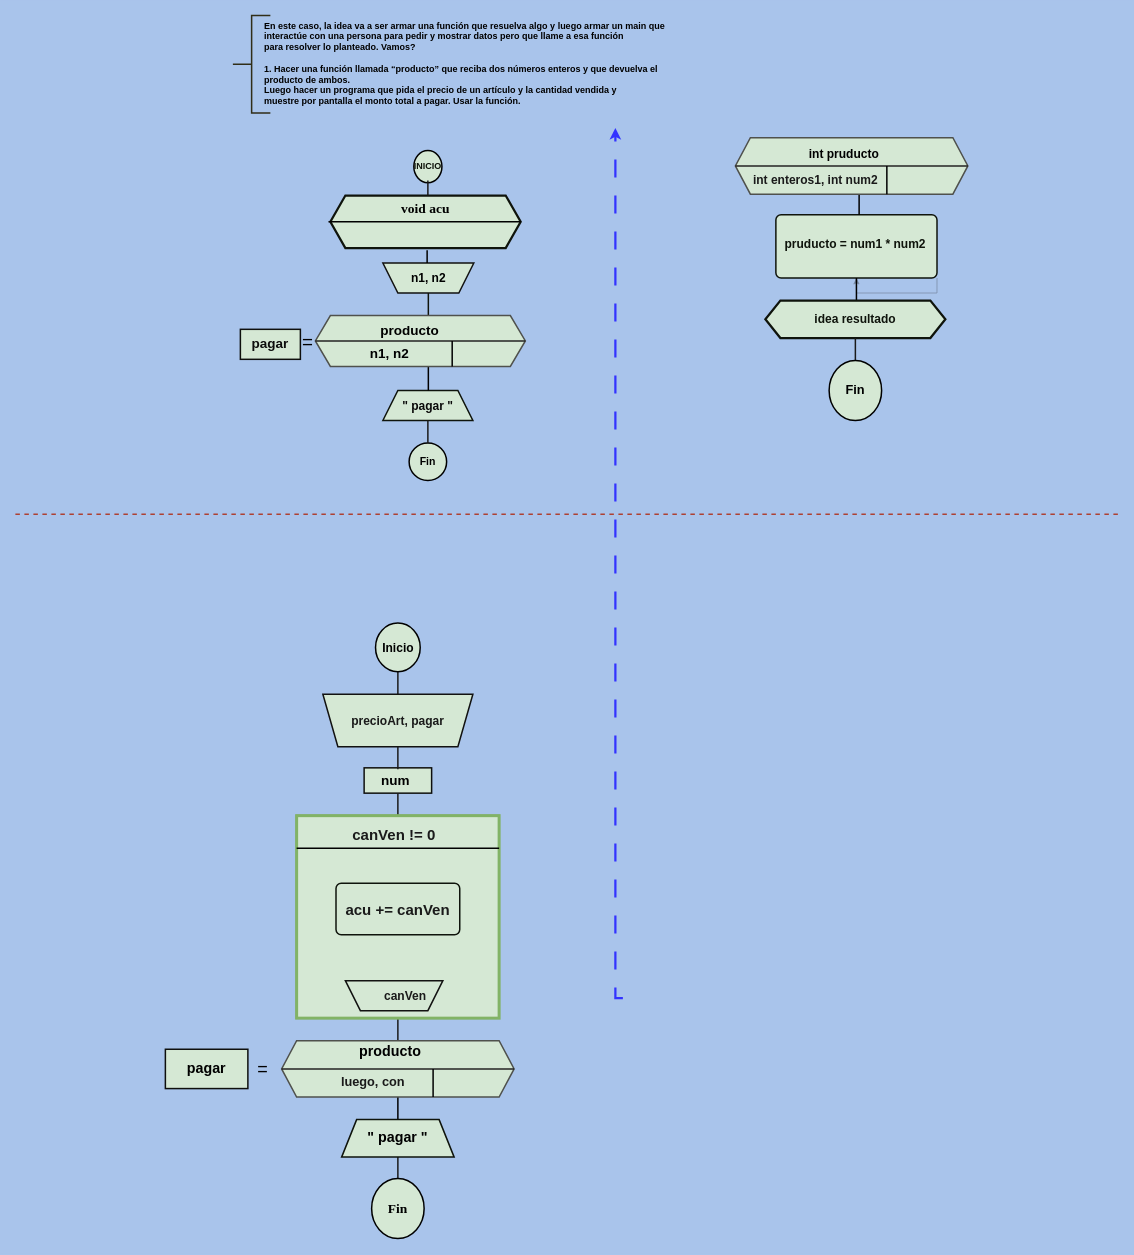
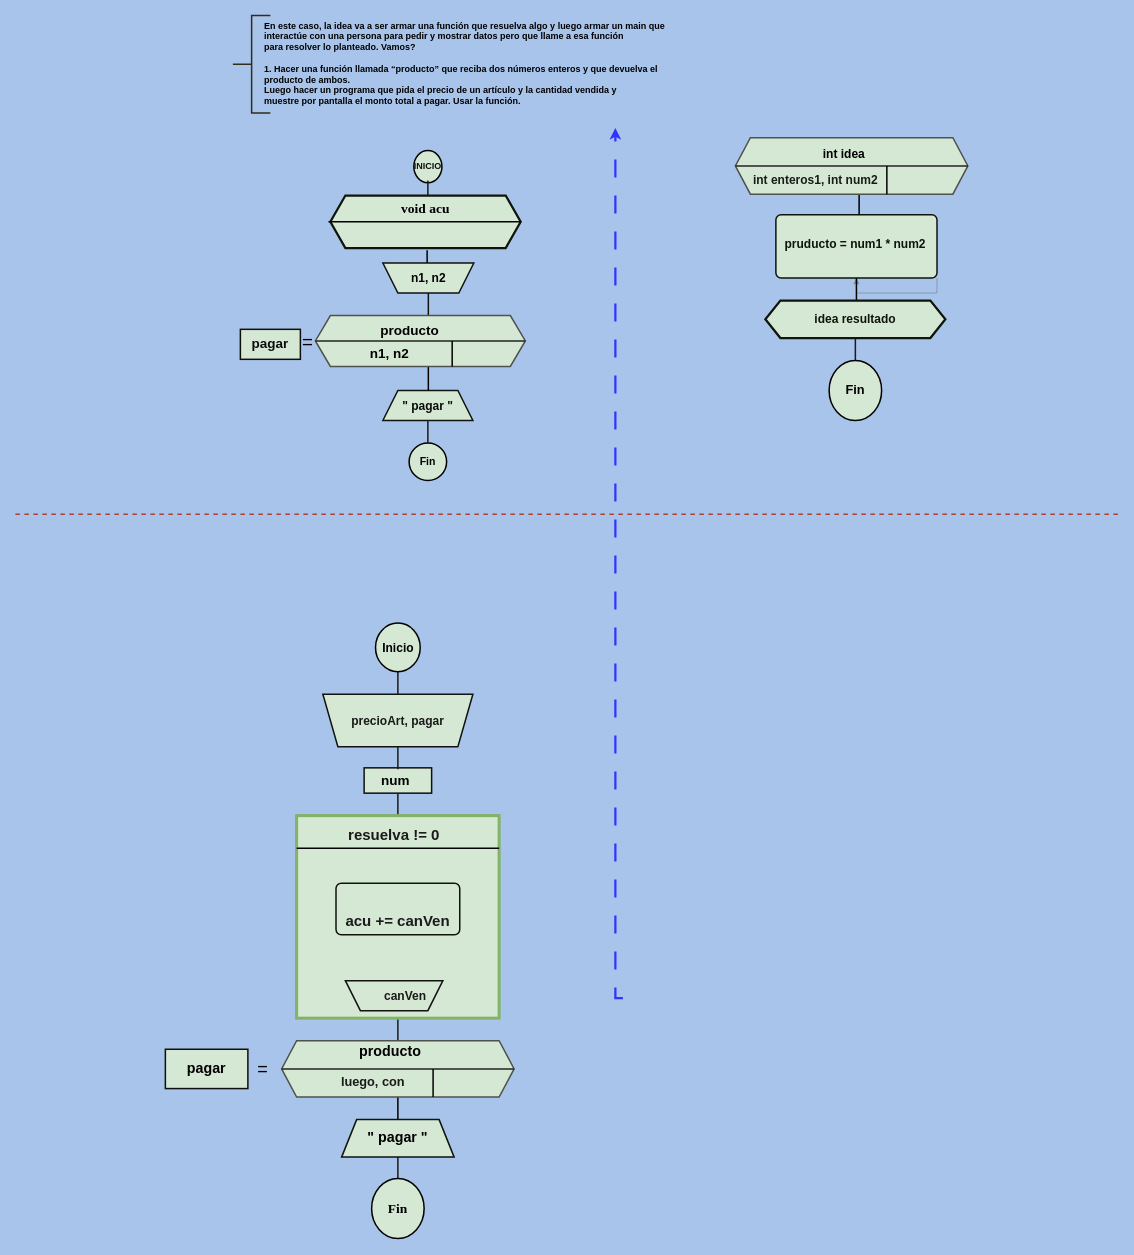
- <mxCell id="12" value="int pruducto" style="text;strokeColor=none;align=center;fillColor=none;html=1;verticalAlign=middle;whiteSpace=wrap;rounded=0;fontColor=#000000;fontStyle=1;fontSize=16;aspect=fixed;" parent="6" vertex="1"><mxGeometry x="40" width="210" height="50" as="geometry" /></mxCell>
+ <mxCell id="12" value="int idea" style="text;strokeColor=none;align=center;fillColor=none;html=1;verticalAlign=middle;whiteSpace=wrap;rounded=0;fontColor=#000000;fontStyle=1;fontSize=16;aspect=fixed;" parent="6" vertex="1"><mxGeometry x="40" width="210" height="50" as="geometry" /></mxCell>
- <mxCell id="46" value="canVen != 0" style="text;strokeColor=none;align=center;fillColor=none;html=1;verticalAlign=middle;whiteSpace=wrap;rounded=0;fontStyle=1;fontSize=20;fontColor=#1A1A1A;container=0;" parent="35" vertex="1"><mxGeometry x="170" y="40" width="270" height="30" as="geometry" /></mxCell>
+ <mxCell id="46" value="resuelva != 0" style="text;strokeColor=none;align=center;fillColor=none;html=1;verticalAlign=middle;whiteSpace=wrap;rounded=0;fontStyle=1;fontSize=20;fontColor=#1A1A1A;container=0;" parent="35" vertex="1"><mxGeometry x="170" y="40" width="270" height="30" as="geometry" /></mxCell>
- <mxCell id="50" value="acu += canVen" style="text;strokeColor=none;align=center;fillColor=none;html=1;verticalAlign=middle;whiteSpace=wrap;rounded=0;fontStyle=1;fontSize=20;fontColor=#1A1A1A;aspect=fixed;container=0;" parent="35" vertex="1"><mxGeometry x="230" y="140" width="160" height="30" as="geometry" /></mxCell>
+ <mxCell id="50" value="acu += canVen" style="text;strokeColor=none;align=center;fillColor=none;html=1;verticalAlign=middle;whiteSpace=wrap;rounded=0;fontStyle=1;fontSize=20;fontColor=#1A1A1A;aspect=fixed;container=0;" parent="35" vertex="1"><mxGeometry x="230" y="155" width="160" height="30" as="geometry" /></mxCell>
